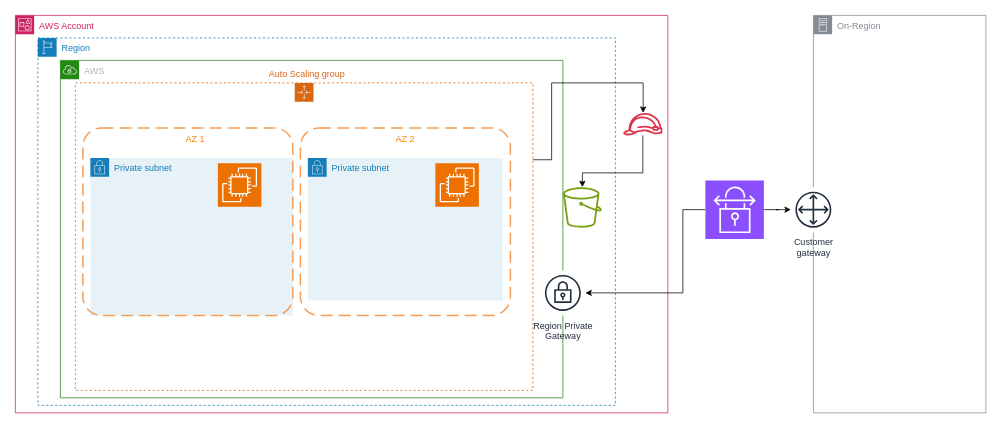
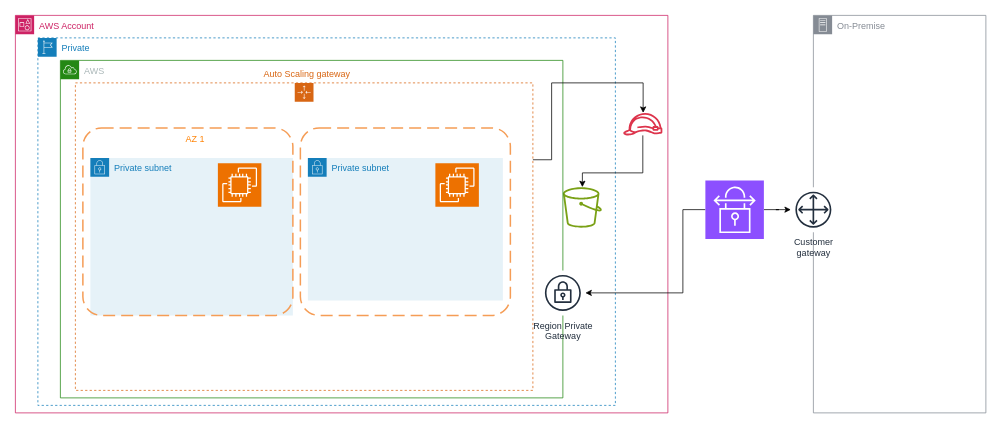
- <mxCell id="18" value="On-Region" style="sketch=0;outlineConnect=0;gradientColor=none;html=1;whiteSpace=wrap;fontSize=12;fontStyle=0;shape=mxgraph.aws4.group;grIcon=mxgraph.aws4.group_on_premise;strokeColor=#858B94;fillColor=none;verticalAlign=top;align=left;spacingLeft=30;fontColor=#858B94;dashed=0;" vertex="1" parent="1"><mxGeometry x="1084" y="20" width="230" height="530" as="geometry" /></mxCell>
+ <mxCell id="18" value="On-Premise" style="sketch=0;outlineConnect=0;gradientColor=none;html=1;whiteSpace=wrap;fontSize=12;fontStyle=0;shape=mxgraph.aws4.group;grIcon=mxgraph.aws4.group_on_premise;strokeColor=#858B94;fillColor=none;verticalAlign=top;align=left;spacingLeft=30;fontColor=#858B94;dashed=0;" vertex="1" parent="1"><mxGeometry x="1084" y="20" width="230" height="530" as="geometry" /></mxCell>
- <mxCell id="4" value="Region" style="points=[[0,0],[0.25,0],[0.5,0],[0.75,0],[1,0],[1,0.25],[1,0.5],[1,0.75],[1,1],[0.75,1],[0.5,1],[0.25,1],[0,1],[0,0.75],[0,0.5],[0,0.25]];outlineConnect=0;gradientColor=none;html=1;whiteSpace=wrap;fontSize=12;fontStyle=0;container=1;pointerEvents=0;collapsible=0;recursiveResize=0;shape=mxgraph.aws4.group;grIcon=mxgraph.aws4.group_region;strokeColor=#147EBA;fillColor=none;verticalAlign=top;align=left;spacingLeft=30;fontColor=#147EBA;dashed=1;" vertex="1" parent="1"><mxGeometry x="50" y="50" width="770" height="490" as="geometry" /></mxCell>
+ <mxCell id="4" value="Private" style="points=[[0,0],[0.25,0],[0.5,0],[0.75,0],[1,0],[1,0.25],[1,0.5],[1,0.75],[1,1],[0.75,1],[0.5,1],[0.25,1],[0,1],[0,0.75],[0,0.5],[0,0.25]];outlineConnect=0;gradientColor=none;html=1;whiteSpace=wrap;fontSize=12;fontStyle=0;container=1;pointerEvents=0;collapsible=0;recursiveResize=0;shape=mxgraph.aws4.group;grIcon=mxgraph.aws4.group_region;strokeColor=#147EBA;fillColor=none;verticalAlign=top;align=left;spacingLeft=30;fontColor=#147EBA;dashed=1;" vertex="1" parent="1"><mxGeometry x="50" y="50" width="770" height="490" as="geometry" /></mxCell>
- <mxCell id="7" value="Auto Scaling group" style="points=[[0,0],[0.25,0],[0.5,0],[0.75,0],[1,0],[1,0.25],[1,0.5],[1,0.75],[1,1],[0.75,1],[0.5,1],[0.25,1],[0,1],[0,0.75],[0,0.5],[0,0.25]];outlineConnect=0;gradientColor=none;html=1;whiteSpace=wrap;fontSize=12;fontStyle=0;container=1;pointerEvents=0;collapsible=0;recursiveResize=0;shape=mxgraph.aws4.groupCenter;grIcon=mxgraph.aws4.group_auto_scaling_group;grStroke=1;strokeColor=#D86613;fillColor=none;verticalAlign=top;align=center;fontColor=#D86613;dashed=1;spacingTop=25;movableLabel=0;" vertex="1" parent="6"><mxGeometry x="20" y="30" width="610" height="410" as="geometry"><mxPoint x="4" y="-50" as="offset" /></mxGeometry></mxCell>
+ <mxCell id="7" value="Auto Scaling gateway" style="points=[[0,0],[0.25,0],[0.5,0],[0.75,0],[1,0],[1,0.25],[1,0.5],[1,0.75],[1,1],[0.75,1],[0.5,1],[0.25,1],[0,1],[0,0.75],[0,0.5],[0,0.25]];outlineConnect=0;gradientColor=none;html=1;whiteSpace=wrap;fontSize=12;fontStyle=0;container=1;pointerEvents=0;collapsible=0;recursiveResize=0;shape=mxgraph.aws4.groupCenter;grIcon=mxgraph.aws4.group_auto_scaling_group;grStroke=1;strokeColor=#D86613;fillColor=none;verticalAlign=top;align=center;fontColor=#D86613;dashed=1;spacingTop=25;movableLabel=0;" vertex="1" parent="6"><mxGeometry x="20" y="30" width="610" height="410" as="geometry"><mxPoint x="4" y="-50" as="offset" /></mxGeometry></mxCell>
- <mxCell id="15" value="AZ 2" style="text;strokeColor=none;align=center;fillColor=none;html=1;verticalAlign=middle;whiteSpace=wrap;rounded=0;fontColor=#FF8000;" vertex="1" parent="7"><mxGeometry x="410" y="60" width="60" height="30" as="geometry" /></mxCell>
